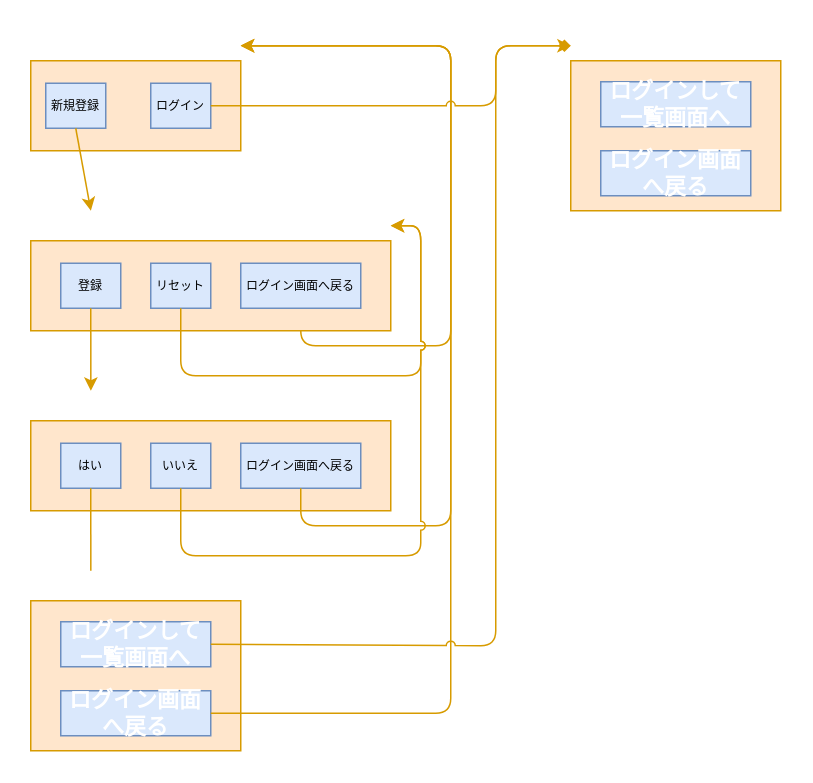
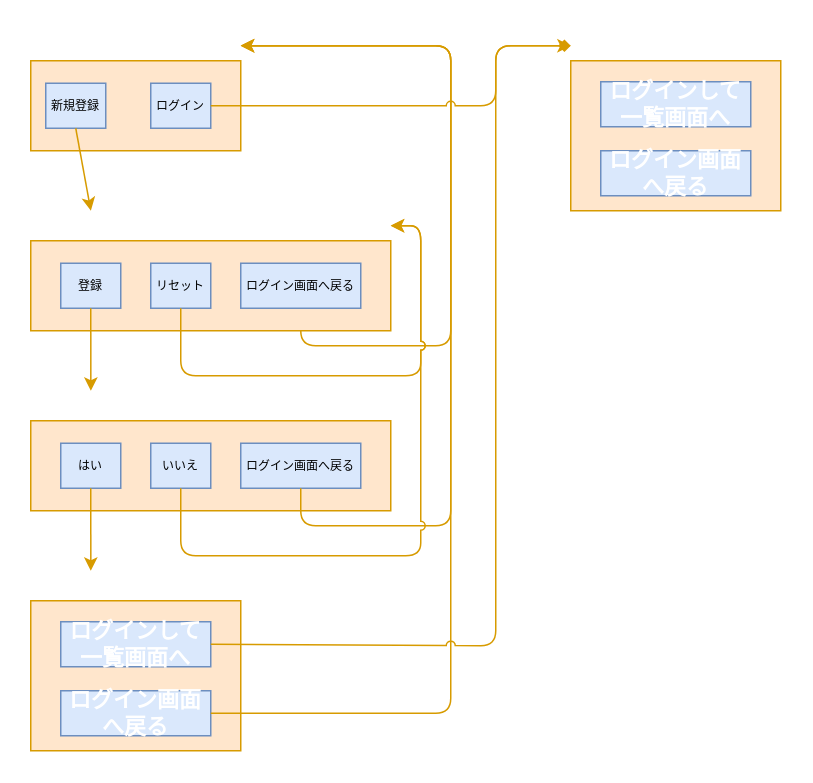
- <mxCell id="28" value="" style="endArrow=none;html=1;fontSize=8;fontColor=#FFFFFF;fillColor=#ffe6cc;strokeColor=#d79b00;exitX=0.5;exitY=1;exitDx=0;exitDy=0;entryX=0.286;entryY=0;entryDx=0;entryDy=0;entryPerimeter=0;" parent="1" source="18" target="22" edge="1"><mxGeometry width="50" height="50" relative="1" as="geometry"><mxPoint x="89.79" y="360" as="sourcePoint" /><mxPoint x="70" y="370" as="targetPoint" /></mxGeometry></mxCell>
+ <mxCell id="28" value="" style="endArrow=classic;html=1;fontSize=8;fontColor=#FFFFFF;fillColor=#ffe6cc;strokeColor=#d79b00;exitX=0.5;exitY=1;exitDx=0;exitDy=0;entryX=0.286;entryY=0;entryDx=0;entryDy=0;entryPerimeter=0;" parent="1" source="18" target="22" edge="1"><mxGeometry width="50" height="50" relative="1" as="geometry"><mxPoint x="89.79" y="360" as="sourcePoint" /><mxPoint x="70" y="370" as="targetPoint" /></mxGeometry></mxCell>
